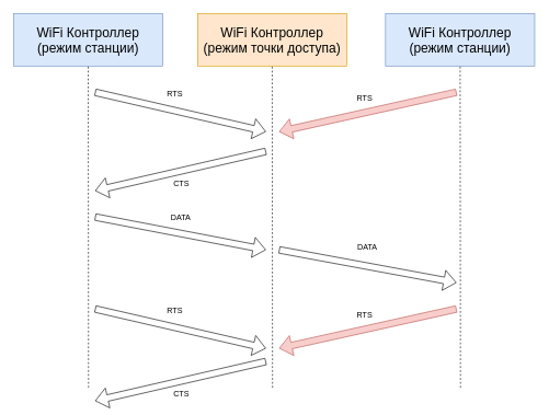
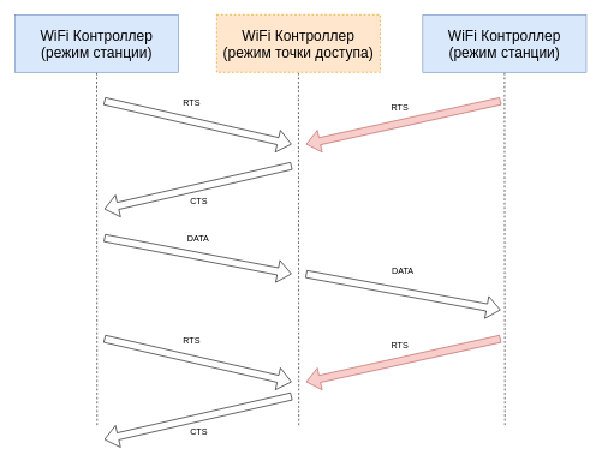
- <mxCell id="3" value="WiFi Контроллер&lt;br&gt;(режим точки доступа)" style="rounded=0;whiteSpace=wrap;html=1;fillColor=#ffe6cc;strokeColor=#d79b00;fontSize=20;" parent="1" vertex="1"><mxGeometry x="300" y="20" width="227" height="80" as="geometry" /></mxCell>
+ <mxCell id="3" value="WiFi Контроллер&lt;br&gt;(режим точки доступа)" style="rounded=0;whiteSpace=wrap;html=1;fillColor=#ffe6cc;strokeColor=#d79b00;fontSize=20;dashed=1;" parent="1" vertex="1"><mxGeometry x="300" y="20" width="227" height="80" as="geometry" /></mxCell>
